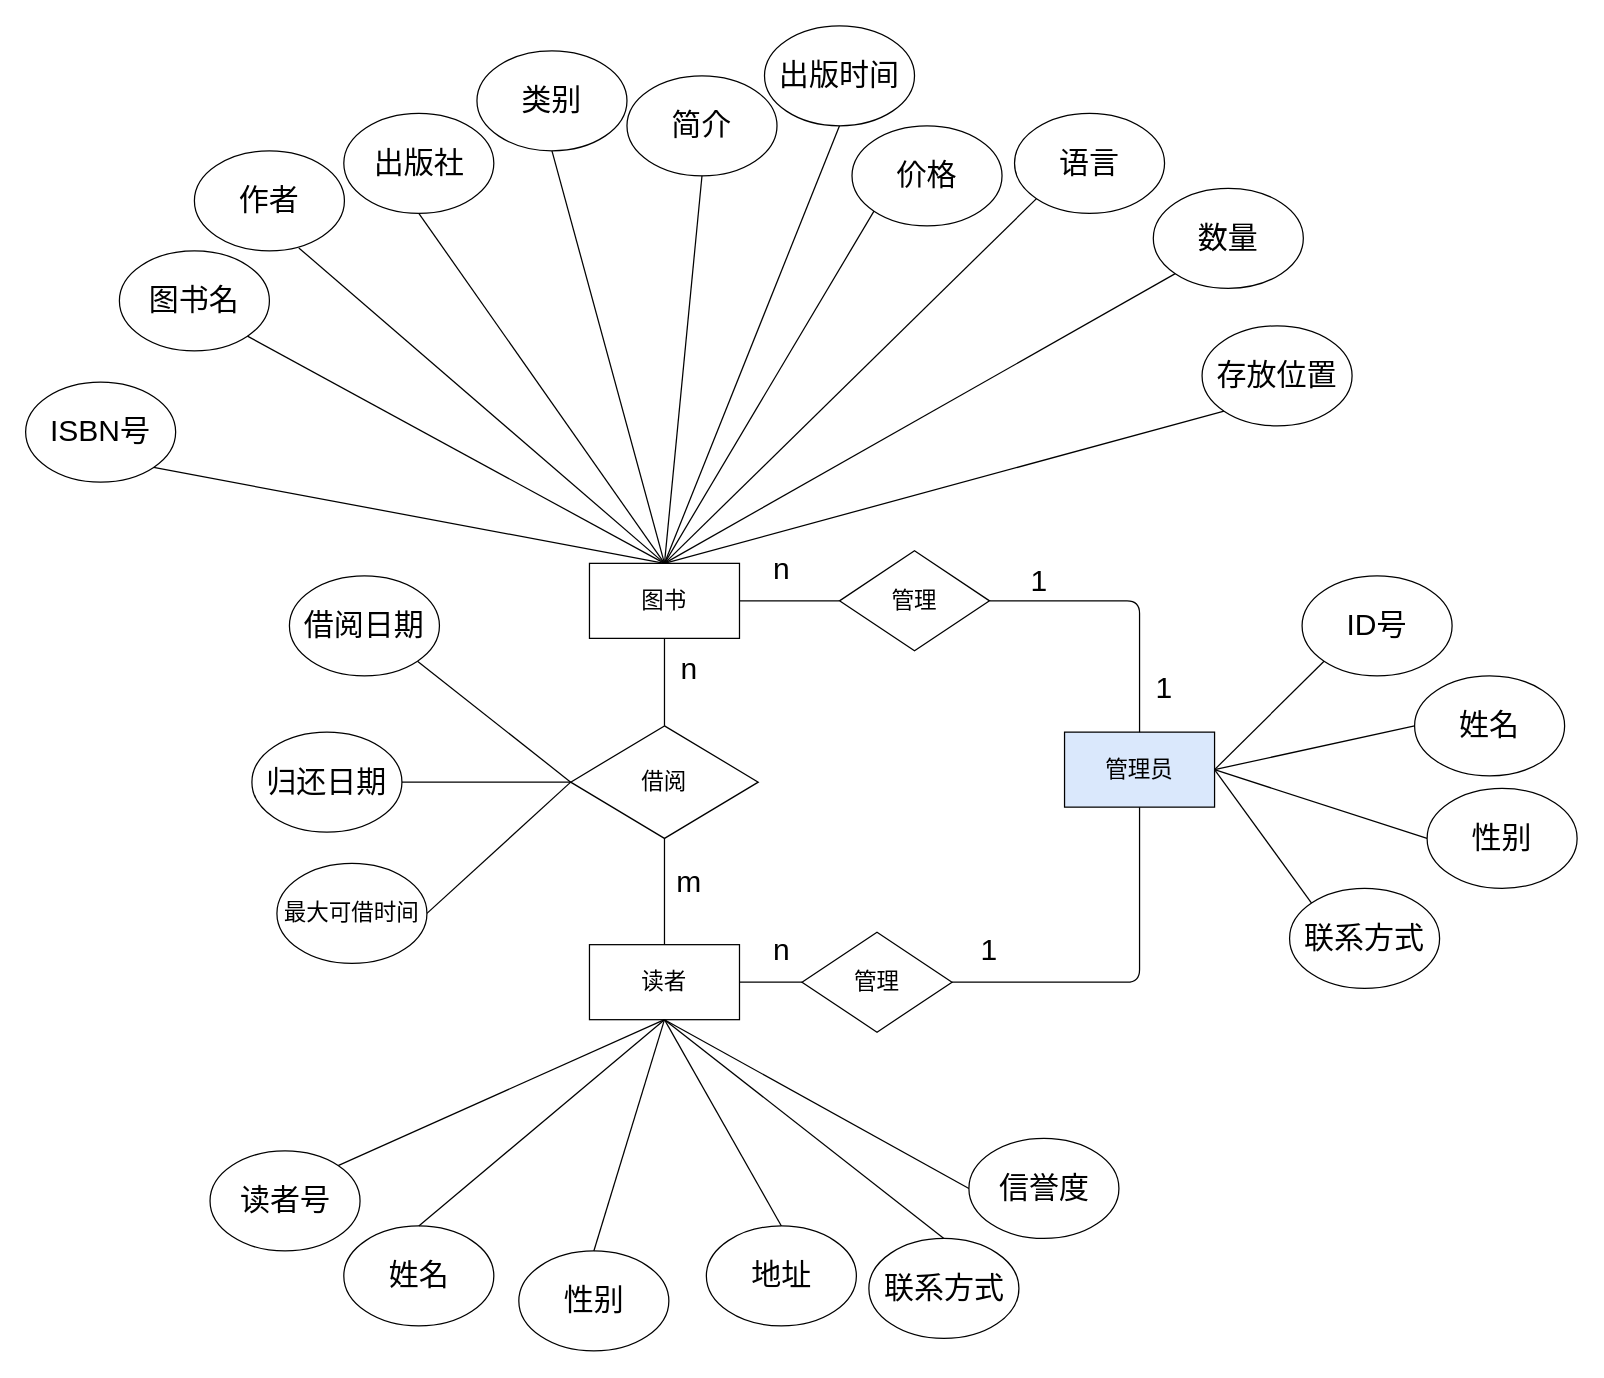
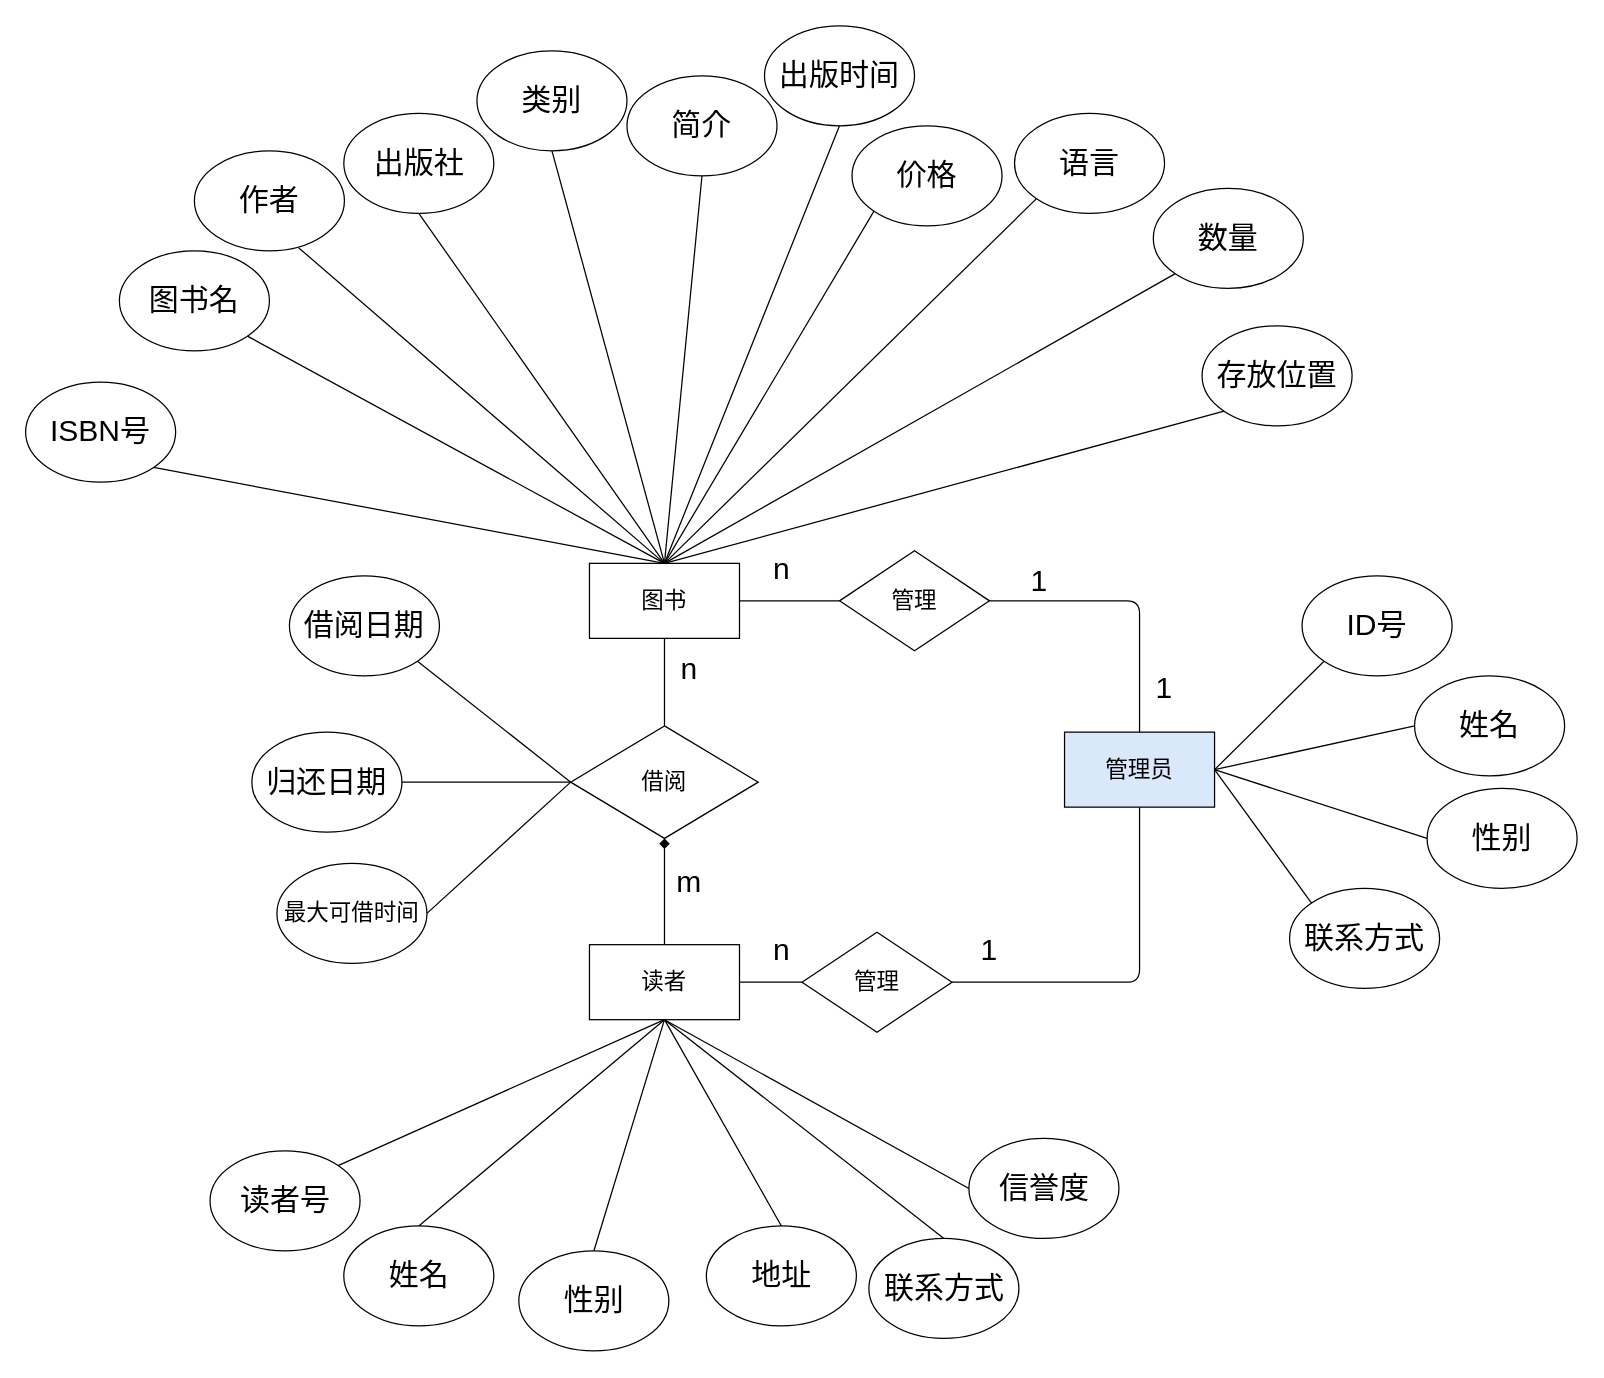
- <mxCell id="24" value="" style="endArrow=none;html=1;entryX=0.5;entryY=1;entryDx=0;entryDy=0;exitX=0.5;exitY=0;exitDx=0;exitDy=0;" parent="1" source="23" target="21" edge="1"><mxGeometry width="50" height="50" relative="1" as="geometry"><mxPoint x="241" y="860" as="sourcePoint" /><mxPoint x="291" y="810" as="targetPoint" /></mxGeometry></mxCell>
+ <mxCell id="24" value="" style="endArrow=diamond;html=1;entryX=0.5;entryY=1;entryDx=0;entryDy=0;exitX=0.5;exitY=0;exitDx=0;exitDy=0;" parent="1" source="23" target="21" edge="1"><mxGeometry width="50" height="50" relative="1" as="geometry"><mxPoint x="241" y="860" as="sourcePoint" /><mxPoint x="291" y="810" as="targetPoint" /></mxGeometry></mxCell>
